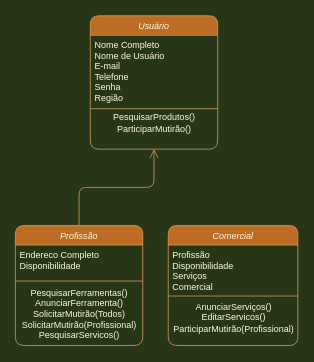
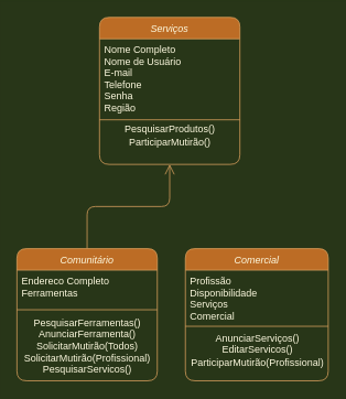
- <mxCell id="7" value="Usuário" style="swimlane;fontStyle=2;align=center;verticalAlign=top;childLayout=stackLayout;horizontal=1;startSize=26;horizontalStack=0;resizeParent=1;resizeLast=0;collapsible=1;marginBottom=0;shadow=0;strokeWidth=1;fillColor=#BC6C25;strokeColor=#DDA15E;fontColor=#FEFAE0;rounded=1;" parent="1" vertex="1"><mxGeometry x="120" y="20" width="170" height="178" as="geometry"><mxRectangle x="230" y="140" width="160" height="26" as="alternateBounds" /></mxGeometry></mxCell>
+ <mxCell id="7" value="Serviços" style="swimlane;fontStyle=2;align=center;verticalAlign=top;childLayout=stackLayout;horizontal=1;startSize=26;horizontalStack=0;resizeParent=1;resizeLast=0;collapsible=1;marginBottom=0;shadow=0;strokeWidth=1;fillColor=#BC6C25;strokeColor=#DDA15E;fontColor=#FEFAE0;rounded=1;" parent="1" vertex="1"><mxGeometry x="120" y="20" width="170" height="178" as="geometry"><mxRectangle x="230" y="140" width="160" height="26" as="alternateBounds" /></mxGeometry></mxCell>
- <mxCell id="11" value="Profissão" style="swimlane;fontStyle=2;align=center;verticalAlign=top;childLayout=stackLayout;horizontal=1;startSize=26;horizontalStack=0;resizeParent=1;resizeLast=0;collapsible=1;marginBottom=0;shadow=0;strokeWidth=1;fillColor=#BC6C25;strokeColor=#DDA15E;fontColor=#FEFAE0;rounded=1;" parent="1" vertex="1"><mxGeometry x="20" y="300" width="170" height="160" as="geometry"><mxRectangle x="130" y="380" width="160" height="26" as="alternateBounds" /></mxGeometry></mxCell>
+ <mxCell id="11" value="Comunitário" style="swimlane;fontStyle=2;align=center;verticalAlign=top;childLayout=stackLayout;horizontal=1;startSize=26;horizontalStack=0;resizeParent=1;resizeLast=0;collapsible=1;marginBottom=0;shadow=0;strokeWidth=1;fillColor=#BC6C25;strokeColor=#DDA15E;fontColor=#FEFAE0;rounded=1;" parent="1" vertex="1"><mxGeometry x="20" y="300" width="170" height="160" as="geometry"><mxRectangle x="130" y="380" width="160" height="26" as="alternateBounds" /></mxGeometry></mxCell>
- <mxCell id="12" value="Endereco Completo&#10;Disponibilidade&#10;" style="text;align=left;verticalAlign=top;spacingLeft=4;spacingRight=4;overflow=hidden;rotatable=0;points=[[0,0.5],[1,0.5]];portConstraint=eastwest;fontColor=#FEFAE0;rounded=1;" parent="11" vertex="1"><mxGeometry y="26" width="170" height="44" as="geometry" /></mxCell>
+ <mxCell id="12" value="Endereco Completo&#10;Ferramentas&#10;" style="text;align=left;verticalAlign=top;spacingLeft=4;spacingRight=4;overflow=hidden;rotatable=0;points=[[0,0.5],[1,0.5]];portConstraint=eastwest;fontColor=#FEFAE0;rounded=1;" parent="11" vertex="1"><mxGeometry y="26" width="170" height="44" as="geometry" /></mxCell>
